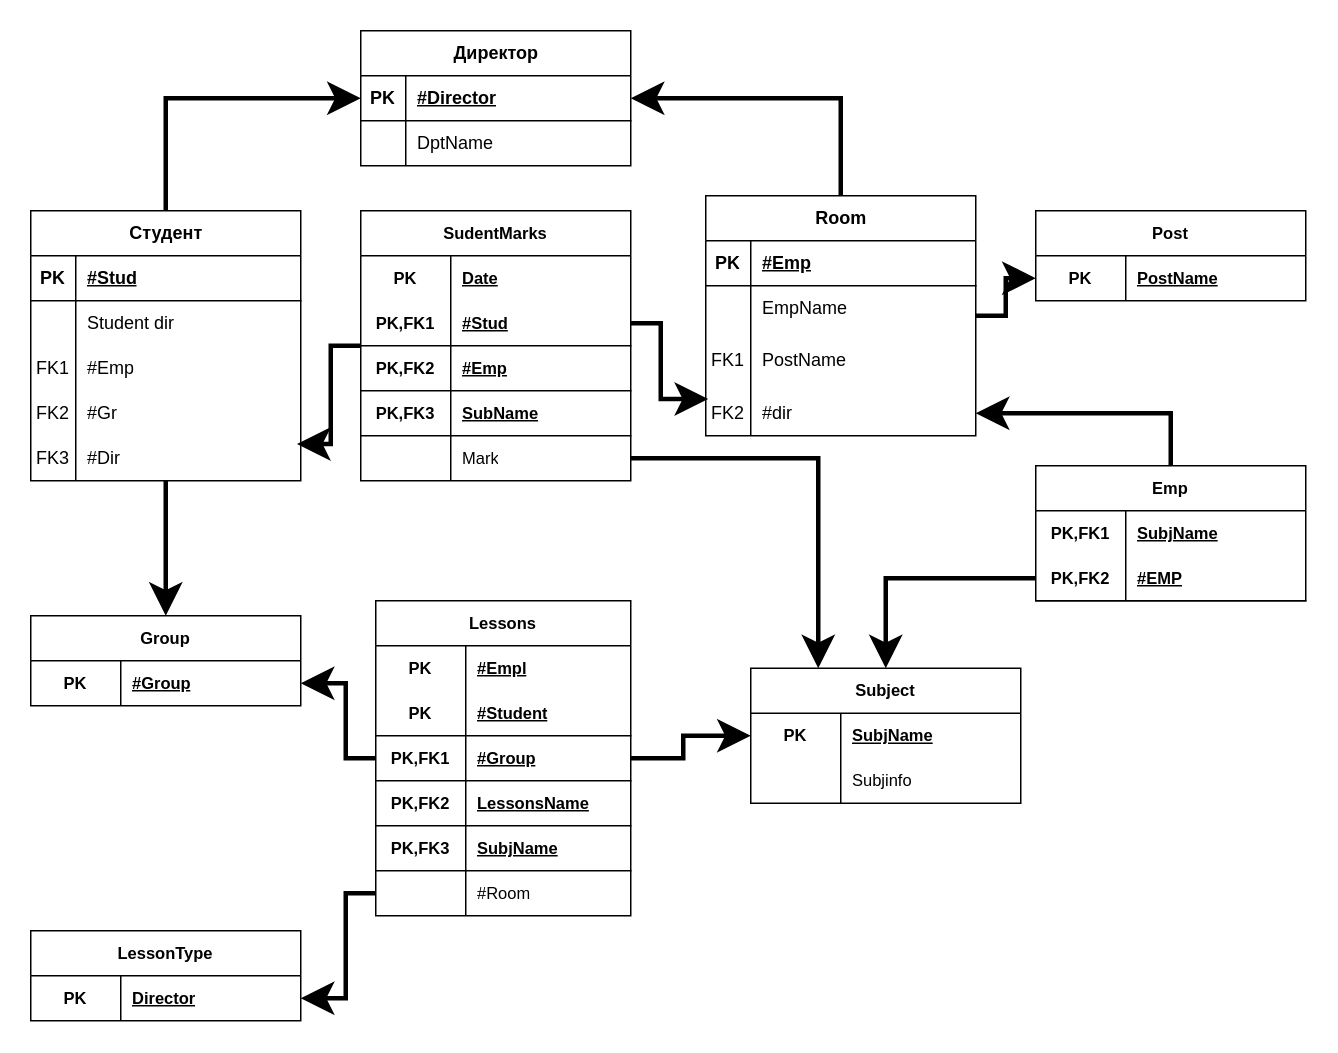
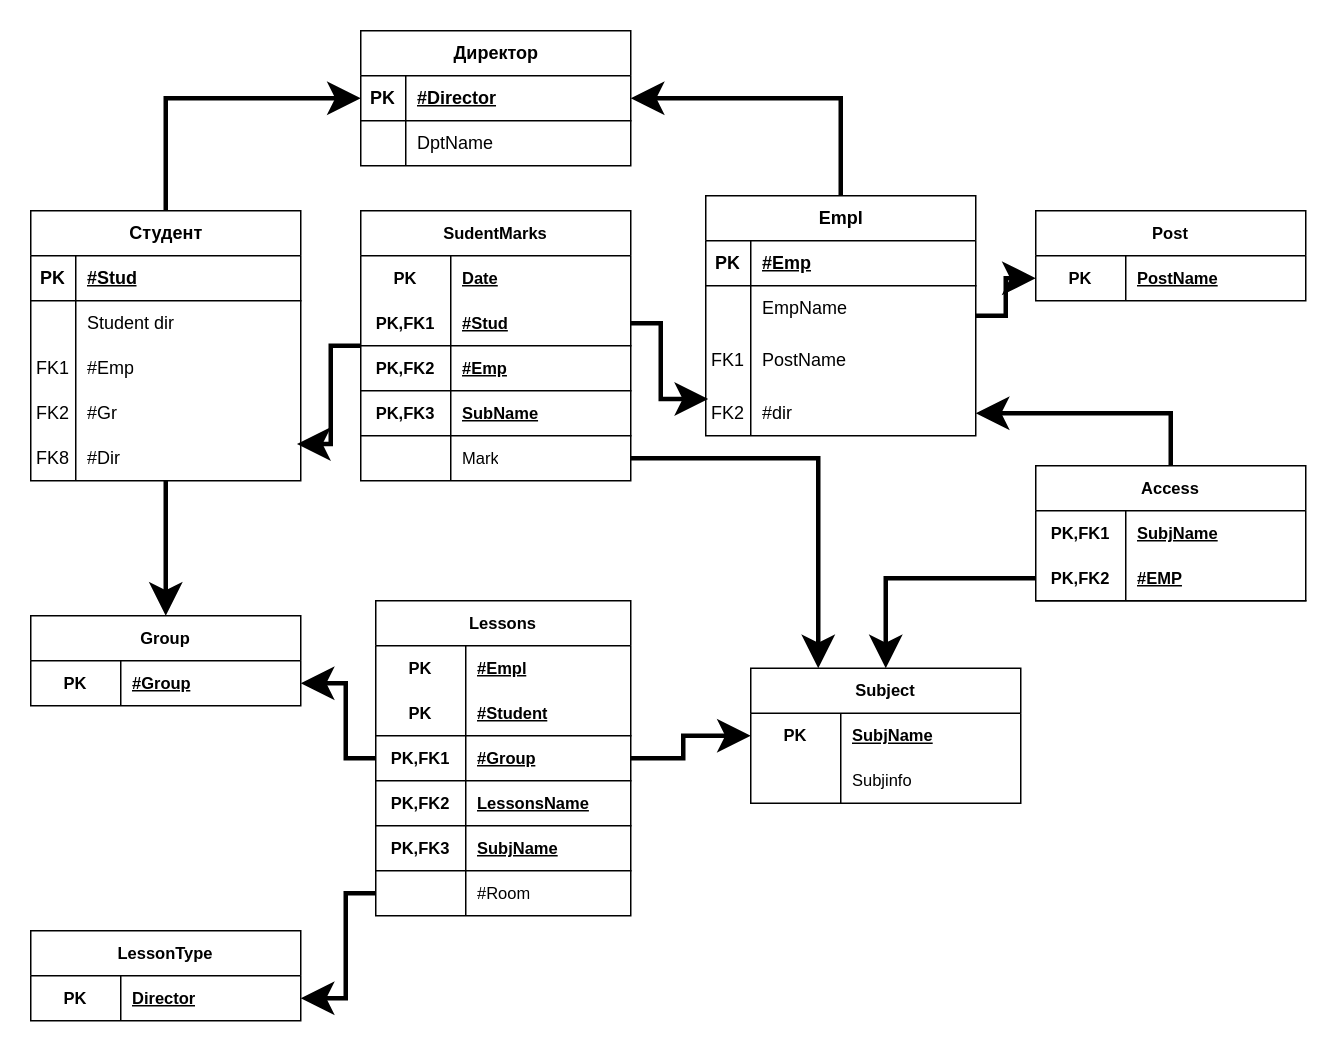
- <mxCell id="22" value="Room" style="shape=table;startSize=30;container=1;collapsible=1;childLayout=tableLayout;fixedRows=1;rowLines=0;fontStyle=1;align=center;resizeLast=1;html=1;" vertex="1" parent="1"><mxGeometry x="470" y="130" width="180" height="160" as="geometry" /></mxCell>
+ <mxCell id="22" value="Empl" style="shape=table;startSize=30;container=1;collapsible=1;childLayout=tableLayout;fixedRows=1;rowLines=0;fontStyle=1;align=center;resizeLast=1;html=1;" vertex="1" parent="1"><mxGeometry x="470" y="130" width="180" height="160" as="geometry" /></mxCell>
- <mxCell id="18" value="FK3" style="shape=partialRectangle;connectable=0;fillColor=none;top=0;left=0;bottom=0;right=0;editable=1;overflow=hidden;whiteSpace=wrap;html=1;" vertex="1" parent="17"><mxGeometry width="30" height="30" as="geometry"><mxRectangle width="30" height="30" as="alternateBounds" /></mxGeometry></mxCell>
+ <mxCell id="18" value="FK8" style="shape=partialRectangle;connectable=0;fillColor=none;top=0;left=0;bottom=0;right=0;editable=1;overflow=hidden;whiteSpace=wrap;html=1;" vertex="1" parent="17"><mxGeometry width="30" height="30" as="geometry"><mxRectangle width="30" height="30" as="alternateBounds" /></mxGeometry></mxCell>
- <mxCell id="47" value="Emp" style="shape=table;startSize=30;container=1;collapsible=1;childLayout=tableLayout;fixedRows=1;rowLines=0;fontStyle=1;align=center;resizeLast=1;html=1;whiteSpace=wrap;fontFamily=Helvetica;fontSize=11;fontColor=default;labelBackgroundColor=default;" vertex="1" parent="1"><mxGeometry x="690" y="310" width="180" height="90" as="geometry" /></mxCell>
+ <mxCell id="47" value="Access" style="shape=table;startSize=30;container=1;collapsible=1;childLayout=tableLayout;fixedRows=1;rowLines=0;fontStyle=1;align=center;resizeLast=1;html=1;whiteSpace=wrap;fontFamily=Helvetica;fontSize=11;fontColor=default;labelBackgroundColor=default;" vertex="1" parent="1"><mxGeometry x="690" y="310" width="180" height="90" as="geometry" /></mxCell>
